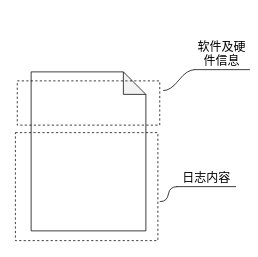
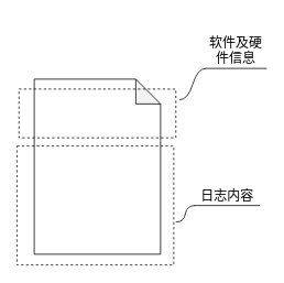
- <mxCell id="5" value="软件及硬件信息" style="whiteSpace=wrap;html=1;shape=partialRectangle;top=0;left=0;bottom=1;right=0;points=[[0,1],[1,1]];fillColor=none;align=center;verticalAlign=bottom;routingCenterY=0.5;snapToPoint=1;recursiveResize=0;autosize=1;treeFolding=1;treeMoving=1;newEdgeStyle={&quot;edgeStyle&quot;:&quot;entityRelationEdgeStyle&quot;,&quot;startArrow&quot;:&quot;none&quot;,&quot;endArrow&quot;:&quot;none&quot;,&quot;segment&quot;:10,&quot;curved&quot;:1,&quot;sourcePerimeterSpacing&quot;:0,&quot;targetPerimeterSpacing&quot;:0};fontSize=16;" parent="1" vertex="1"><mxGeometry x="259" y="30" width="73" height="62" as="geometry" /></mxCell>
+ <mxCell id="5" value="软件及硬件信息" style="whiteSpace=wrap;html=1;shape=partialRectangle;top=0;left=0;bottom=1;right=0;points=[[0,1],[1,1]];fillColor=none;align=center;verticalAlign=bottom;routingCenterY=0.5;snapToPoint=1;recursiveResize=0;autosize=1;treeFolding=1;treeMoving=1;newEdgeStyle={&quot;edgeStyle&quot;:&quot;entityRelationEdgeStyle&quot;,&quot;startArrow&quot;:&quot;none&quot;,&quot;endArrow&quot;:&quot;none&quot;,&quot;segment&quot;:10,&quot;curved&quot;:1,&quot;sourcePerimeterSpacing&quot;:0,&quot;targetPerimeterSpacing&quot;:0};fontSize=16;" parent="1" vertex="1"><mxGeometry x="249" y="20" width="73" height="62" as="geometry" /></mxCell>
